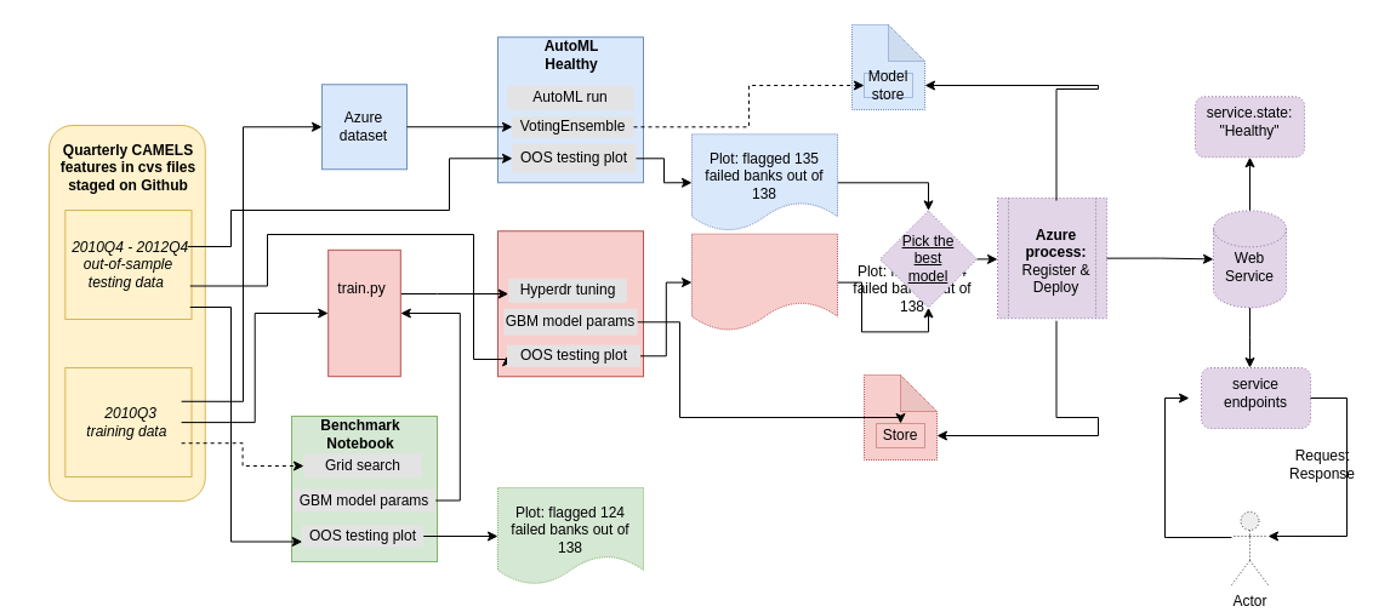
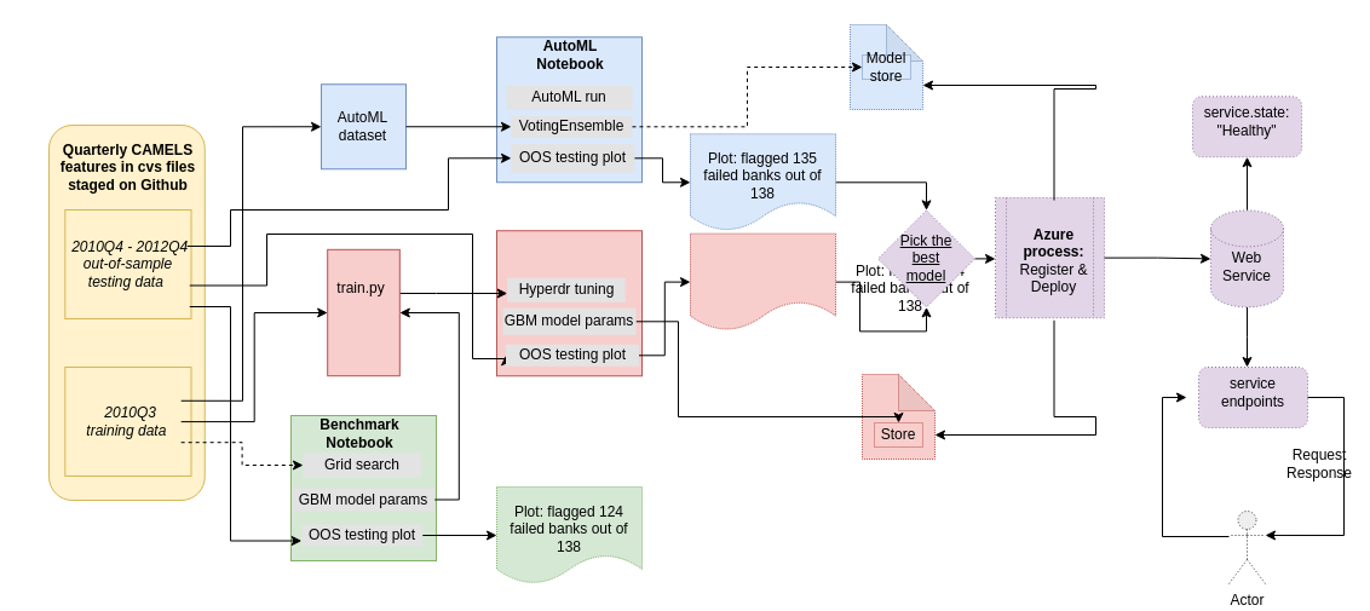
- <mxCell id="54" value="AutoML Healthy" style="text;html=1;strokeColor=none;fillColor=none;align=center;verticalAlign=middle;whiteSpace=wrap;rounded=0;fontStyle=1" vertex="1" parent="1"><mxGeometry x="447.24" y="40.25" width="47.5" height="10" as="geometry" /></mxCell>
+ <mxCell id="54" value="AutoML Notebook" style="text;html=1;strokeColor=none;fillColor=none;align=center;verticalAlign=middle;whiteSpace=wrap;rounded=0;fontStyle=1" vertex="1" parent="1"><mxGeometry x="447.24" y="40.25" width="47.5" height="10" as="geometry" /></mxCell>
- <mxCell id="57" value="Model store" style="text;html=1;strokeColor=#6c8ebf;fillColor=#dae8fc;align=center;verticalAlign=middle;whiteSpace=wrap;rounded=0;glass=0;dashed=1;dashPattern=1 1;" vertex="1" parent="55"><mxGeometry x="10" y="40" width="40" height="20" as="geometry" /></mxCell>
+ <mxCell id="57" value="Model store" style="text;html=1;strokeColor=#6c8ebf;fillColor=#dae8fc;align=center;verticalAlign=middle;whiteSpace=wrap;rounded=0;glass=0;dashed=1;dashPattern=1 1;" vertex="1" parent="55"><mxGeometry x="10" y="25" width="40" height="20" as="geometry" /></mxCell>
- <mxCell id="41" value="Azure dataset" style="text;html=1;align=center;verticalAlign=middle;whiteSpace=wrap;rounded=0;" vertex="1" parent="1"><mxGeometry x="275.328" y="78" width="49.342" height="52.5" as="geometry" /></mxCell>
+ <mxCell id="41" value="AutoML dataset" style="text;html=1;align=center;verticalAlign=middle;whiteSpace=wrap;rounded=0;" vertex="1" parent="1"><mxGeometry x="275.328" y="78" width="49.342" height="52.5" as="geometry" /></mxCell>
